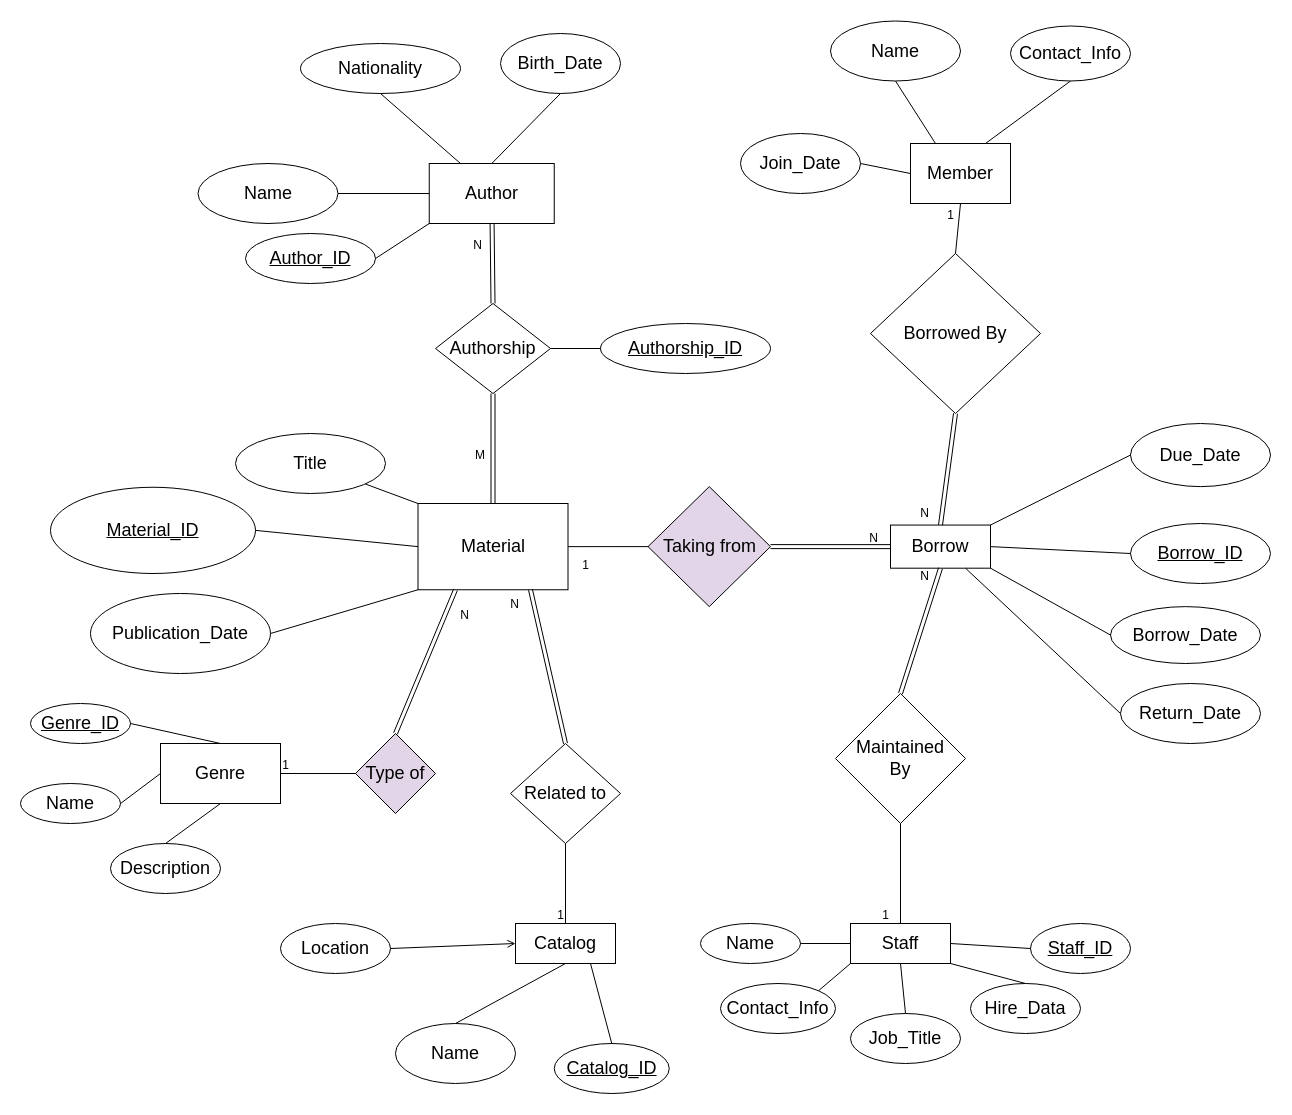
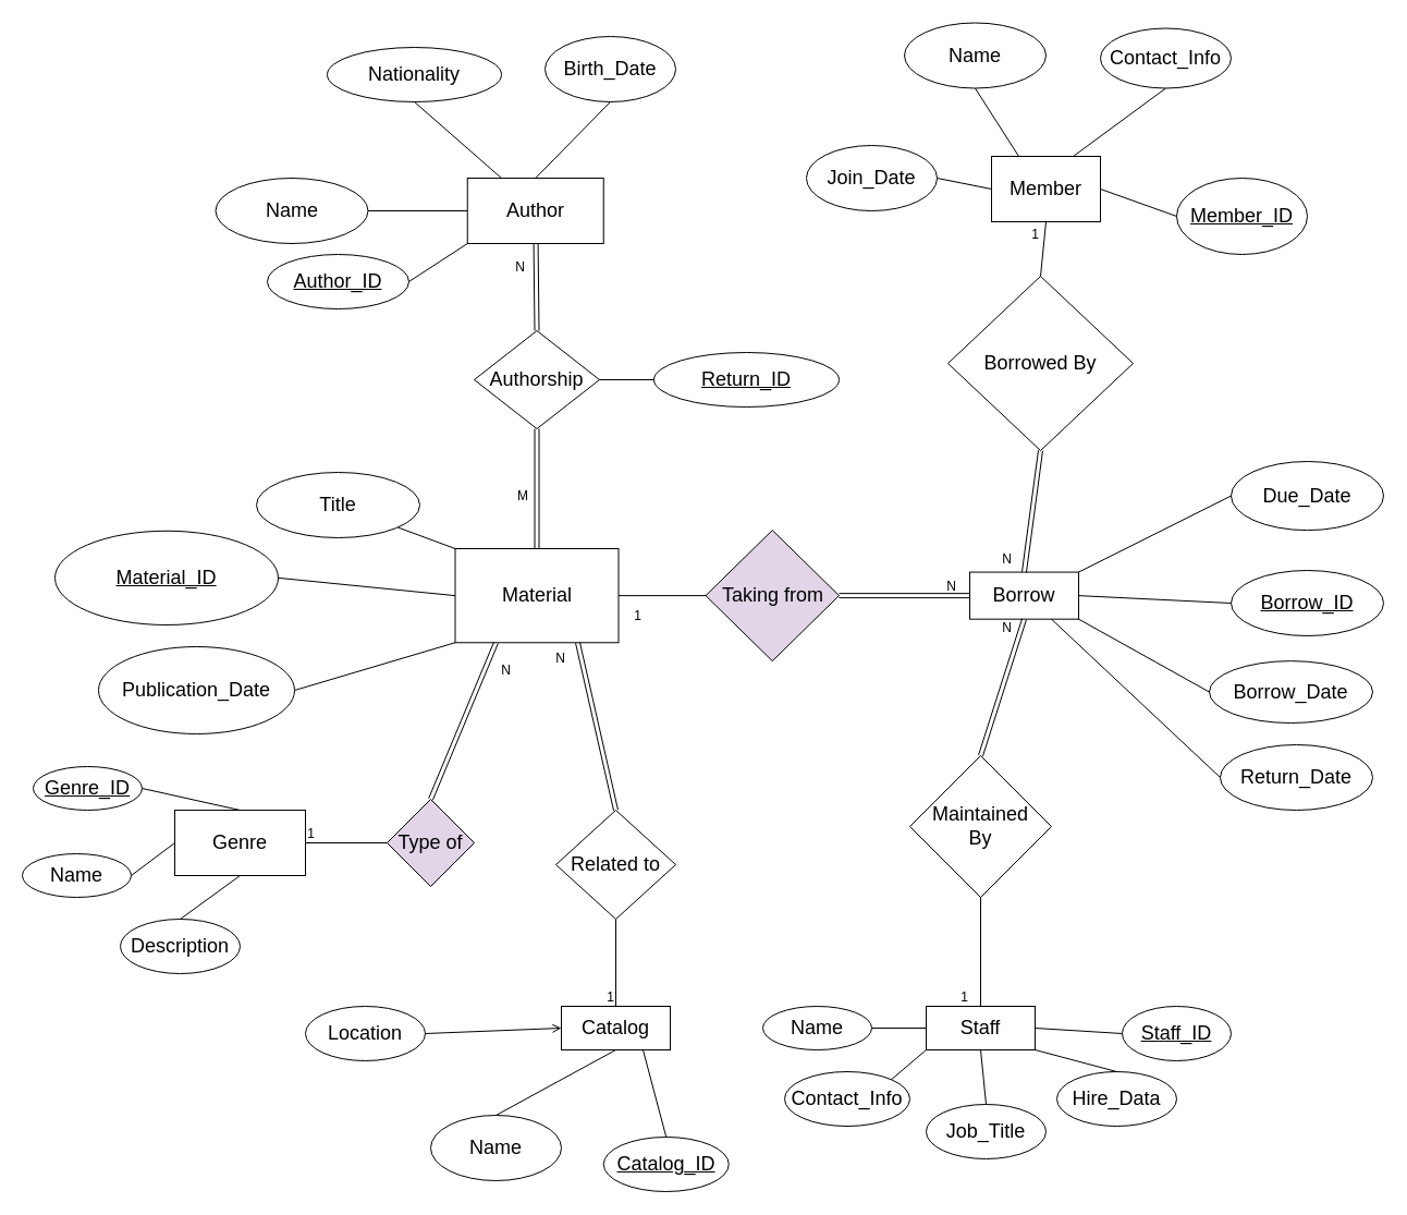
+ <mxCell id="67" value="" style="endArrow=none;html=1;rounded=0;exitX=1;exitY=0.5;exitDx=0;exitDy=0;entryX=0;entryY=0.5;entryDx=0;entryDy=0;" edge="1" parent="1" source="43" target="63"><mxGeometry relative="1" as="geometry"><mxPoint x="960" y="243" as="sourcePoint" /><mxPoint x="1120" y="243" as="targetPoint" /></mxGeometry></mxCell>
+ <mxCell id="63" value="&lt;font style=&quot;font-size: 18px;&quot;&gt;Member_ID&lt;/font&gt;" style="ellipse;whiteSpace=wrap;html=1;align=center;fontStyle=4;" vertex="1" parent="1"><mxGeometry x="1080" y="163" width="120" height="70" as="geometry" /></mxCell>
- <mxCell id="16" value="&lt;font style=&quot;font-size: 18px;&quot;&gt;&lt;u&gt;Authorship_ID&lt;/u&gt;&lt;/font&gt;" style="ellipse;whiteSpace=wrap;html=1;align=center;" vertex="1" parent="1"><mxGeometry x="600" y="323" width="170" height="50" as="geometry" /></mxCell>
+ <mxCell id="16" value="&lt;font style=&quot;font-size: 18px;&quot;&gt;&lt;u&gt;Return_ID&lt;/u&gt;&lt;/font&gt;" style="ellipse;whiteSpace=wrap;html=1;align=center;" vertex="1" parent="1"><mxGeometry x="600" y="323" width="170" height="50" as="geometry" /></mxCell>
